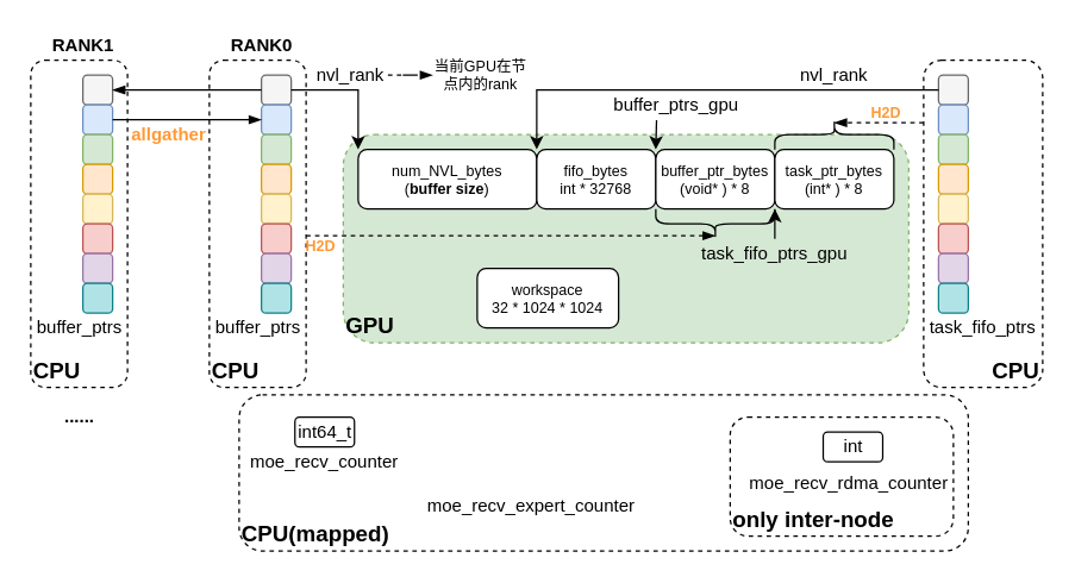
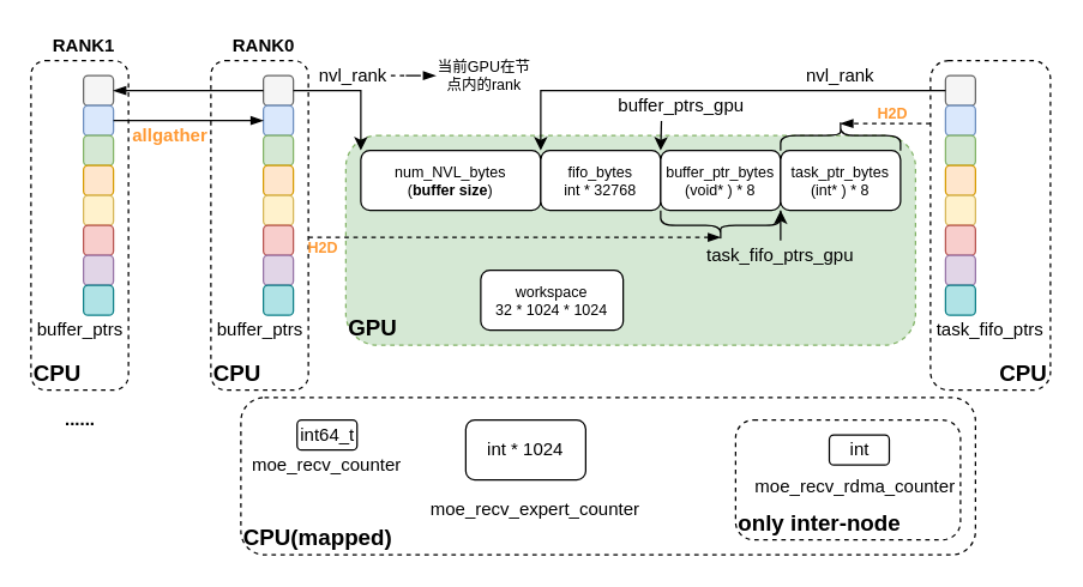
+ <mxCell id="46" value="&lt;span style=&quot;font-size: 12px&quot;&gt;int * 1024&lt;/span&gt;" style="rounded=1;whiteSpace=wrap;html=1;fontSize=10;" parent="1" vertex="1"><mxGeometry x="310" y="280" width="80" height="40" as="geometry" /></mxCell>
